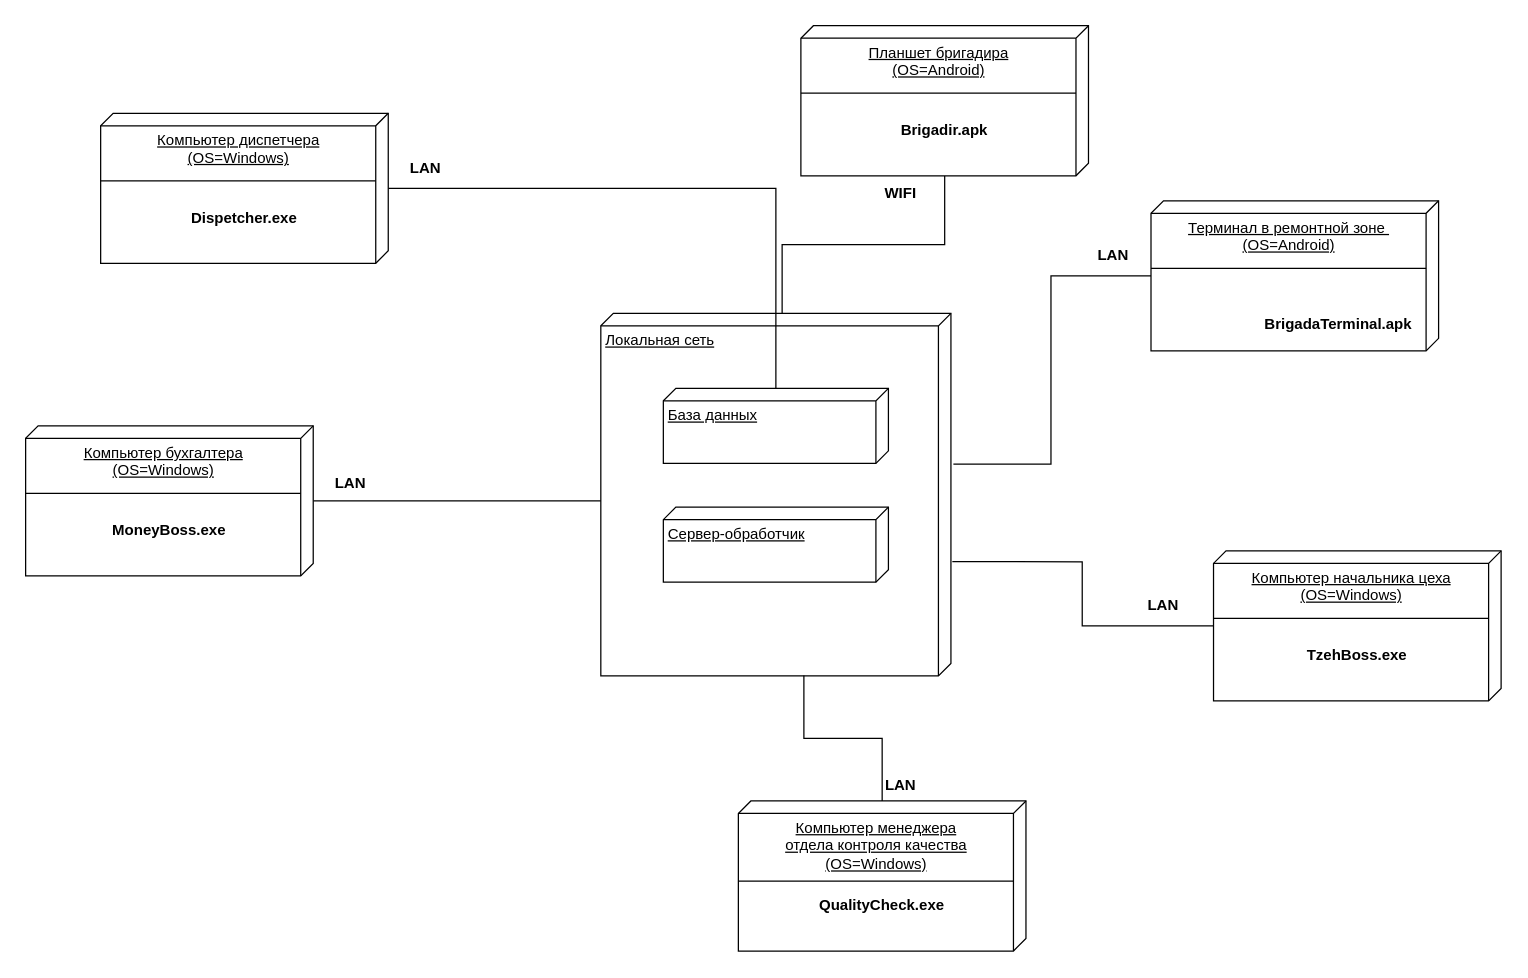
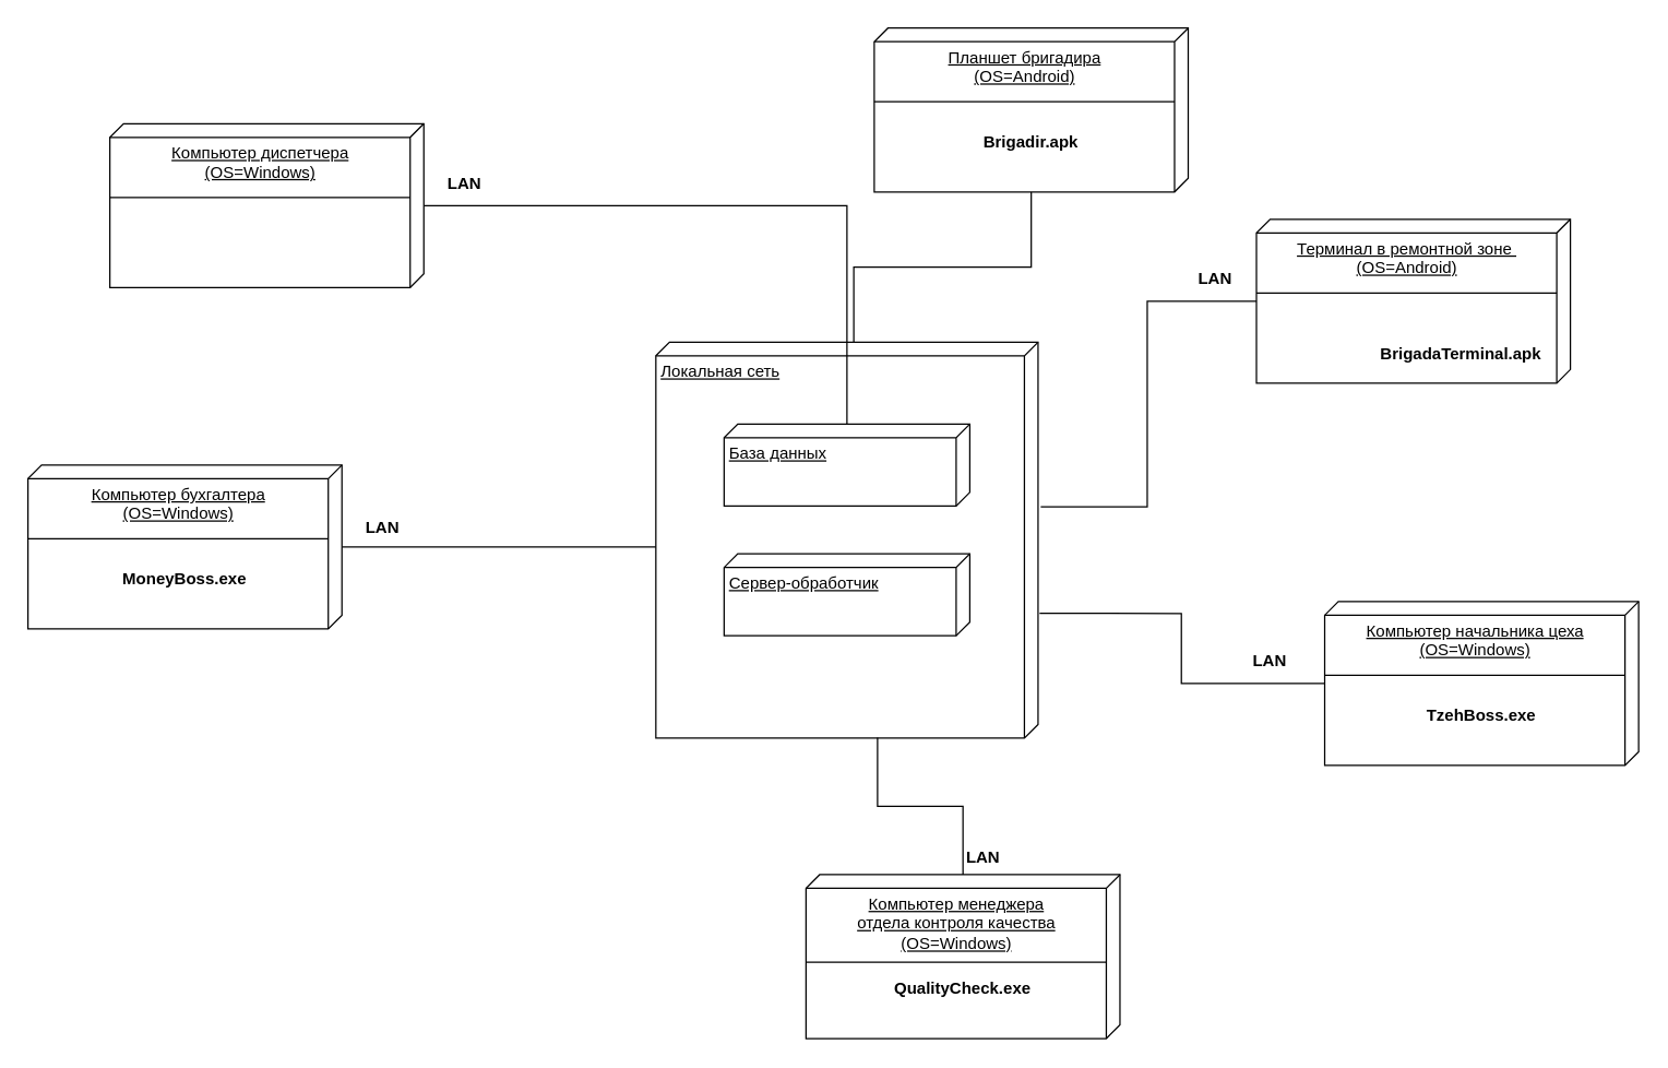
- <mxCell id="32" value="WIFI" style="text;align=center;fontStyle=1;verticalAlign=middle;spacingLeft=3;spacingRight=3;strokeColor=none;rotatable=0;points=[[0,0.5],[1,0.5]];portConstraint=eastwest;" vertex="1" parent="25"><mxGeometry x="40" y="120" width="80" height="26" as="geometry" /></mxCell>
- <mxCell id="22" value="Dispetcher.exe" style="text;align=center;fontStyle=1;verticalAlign=middle;spacingLeft=3;spacingRight=3;strokeColor=none;rotatable=0;points=[[0,0.5],[1,0.5]];portConstraint=eastwest;" vertex="1" parent="19"><mxGeometry x="75" y="70" width="80" height="26" as="geometry" /></mxCell>
